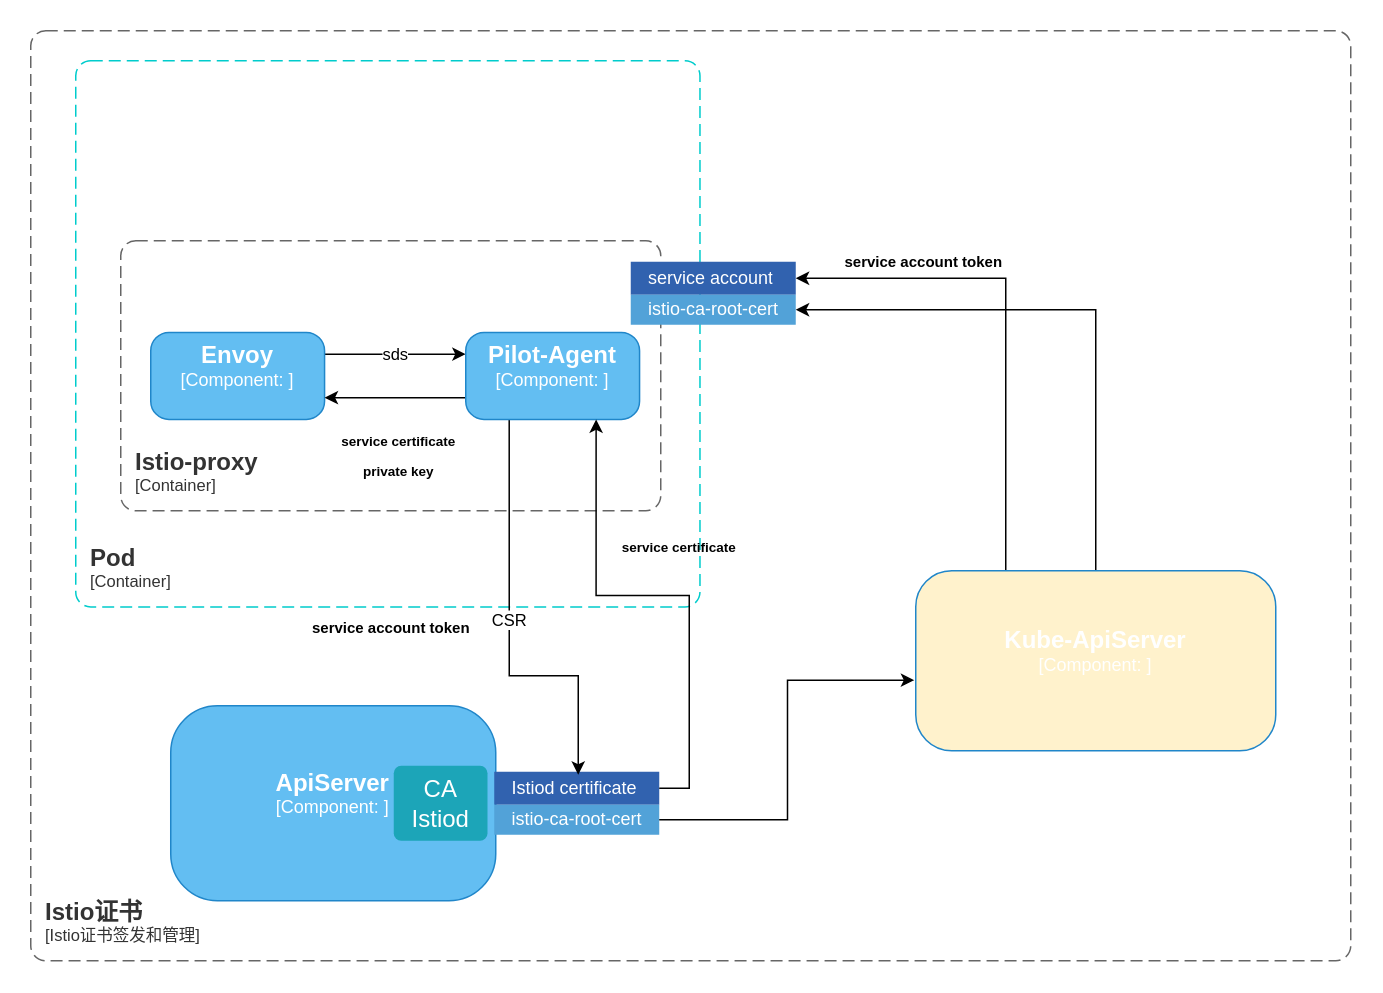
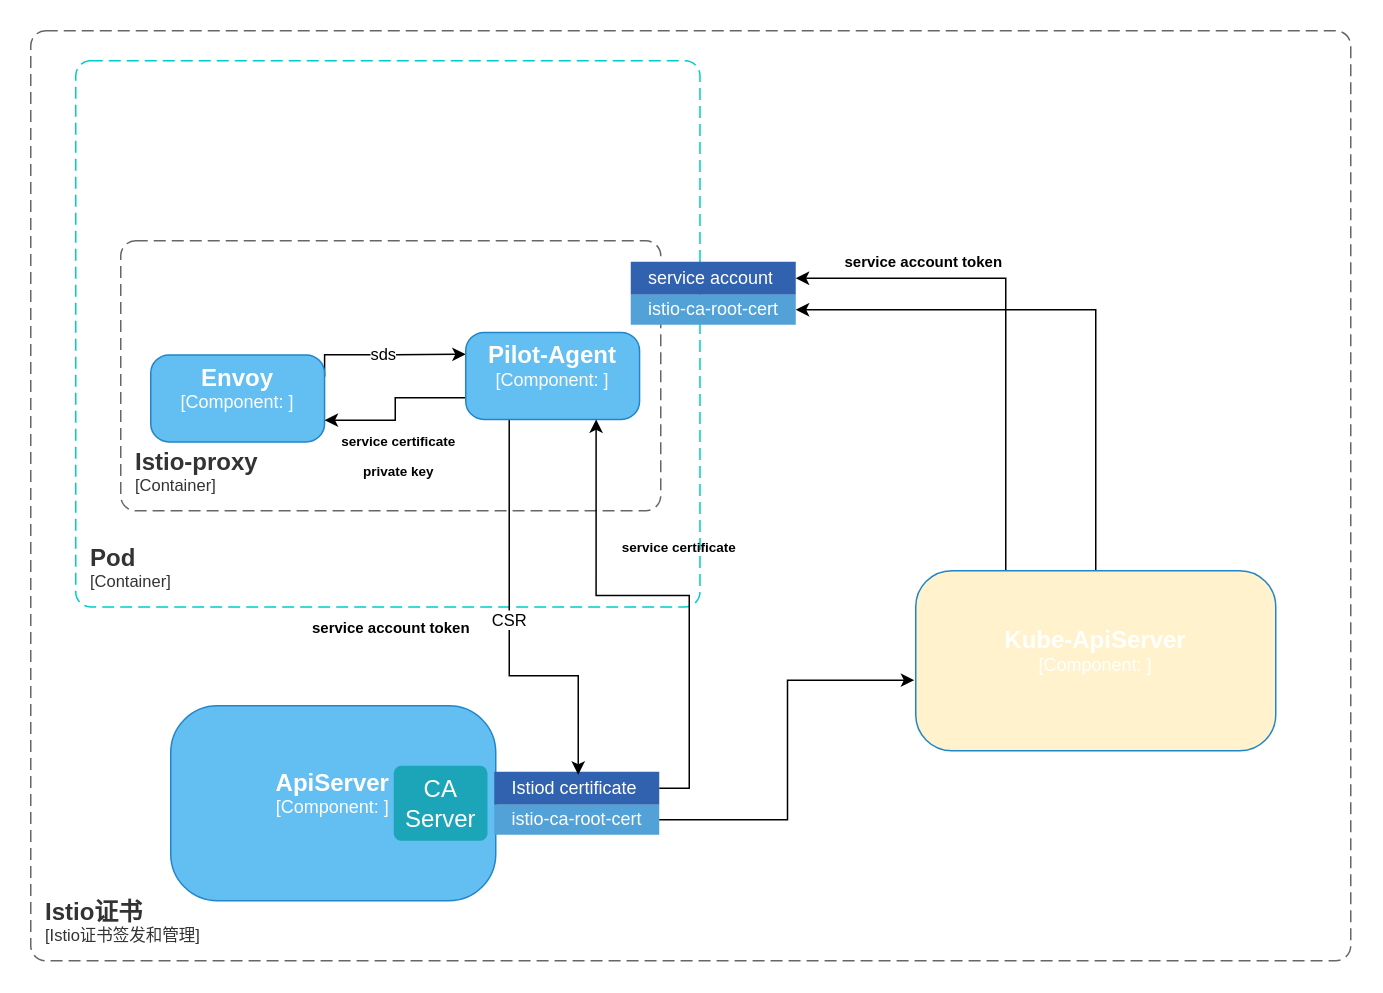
- <mxCell id="17" value="&lt;font style=&quot;font-size: 16px&quot;&gt;&lt;b&gt;Envoy&lt;/b&gt;&lt;/font&gt;&lt;div&gt;[Component: ]&lt;/div&gt;&lt;br&gt;&lt;div&gt;&lt;font style=&quot;font-size: 11px&quot;&gt;&lt;/font&gt;&lt;/div&gt;" style="rounded=1;whiteSpace=wrap;html=1;labelBackgroundColor=none;fillColor=#63BEF2;fontColor=#ffffff;align=center;arcSize=21;strokeColor=#2086C9;metaEdit=1;resizable=1;points=[[0.25,0,0],[0.5,0,0],[0.75,0,0],[1,0.25,0],[1,0.5,0],[1,0.75,0],[0.75,1,0],[0.5,1,0],[0.25,1,0],[0,0.75,0],[0,0.5,0],[0,0.25,0]];" vertex="1" parent="1"><mxGeometry x="100" y="221.15" width="115.88" height="57.94" as="geometry" /></mxCell>
+ <mxCell id="17" value="&lt;font style=&quot;font-size: 16px&quot;&gt;&lt;b&gt;Envoy&lt;/b&gt;&lt;/font&gt;&lt;div&gt;[Component: ]&lt;/div&gt;&lt;br&gt;&lt;div&gt;&lt;font style=&quot;font-size: 11px&quot;&gt;&lt;/font&gt;&lt;/div&gt;" style="rounded=1;whiteSpace=wrap;html=1;labelBackgroundColor=none;fillColor=#63BEF2;fontColor=#ffffff;align=center;arcSize=21;strokeColor=#2086C9;metaEdit=1;resizable=1;points=[[0.25,0,0],[0.5,0,0],[0.75,0,0],[1,0.25,0],[1,0.5,0],[1,0.75,0],[0.75,1,0],[0.5,1,0],[0.25,1,0],[0,0.75,0],[0,0.5,0],[0,0.25,0]];" vertex="1" parent="1"><mxGeometry x="100" y="236.15" width="115.88" height="57.94" as="geometry" /></mxCell>
- <mxCell id="4" value="CA Istiod" style="html=1;shadow=0;dashed=0;shape=mxgraph.bootstrap.rrect;rSize=5;strokeColor=none;strokeWidth=1;fillColor=#1CA5B8;fontColor=#FFFFFF;whiteSpace=wrap;align=center;verticalAlign=middle;spacingLeft=0;fontStyle=0;fontSize=16;spacing=5;" vertex="1" parent="1"><mxGeometry x="262" y="510" width="62.5" height="50" as="geometry" /></mxCell>
+ <mxCell id="4" value="CA Server" style="html=1;shadow=0;dashed=0;shape=mxgraph.bootstrap.rrect;rSize=5;strokeColor=none;strokeWidth=1;fillColor=#1CA5B8;fontColor=#FFFFFF;whiteSpace=wrap;align=center;verticalAlign=middle;spacingLeft=0;fontStyle=0;fontSize=16;spacing=5;" vertex="1" parent="1"><mxGeometry x="262" y="510" width="62.5" height="50" as="geometry" /></mxCell>
